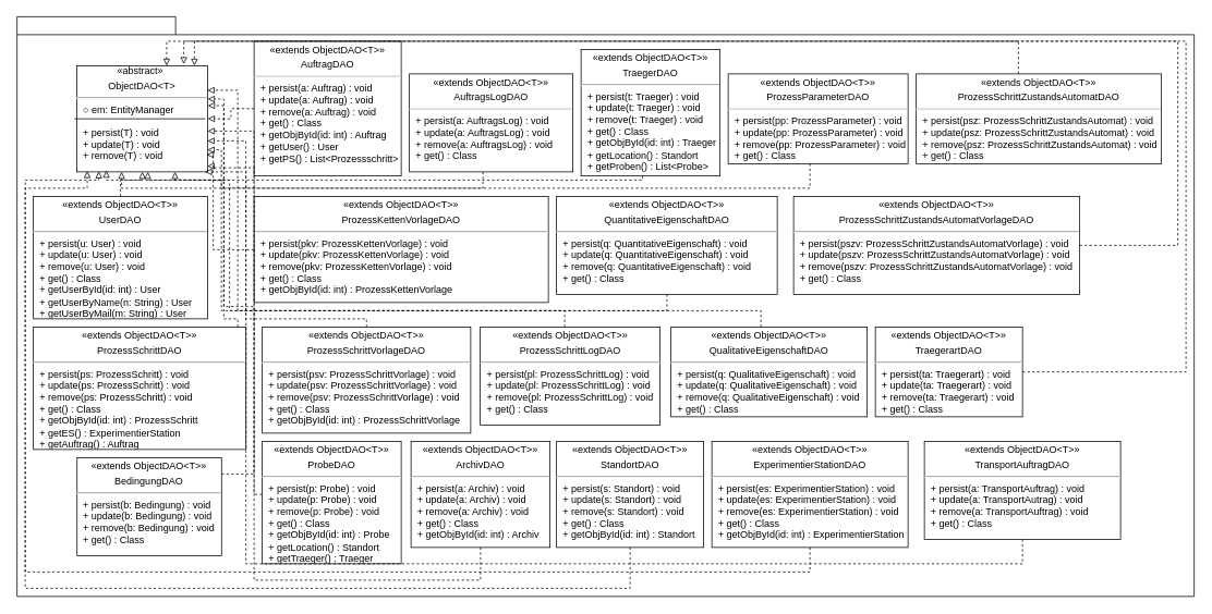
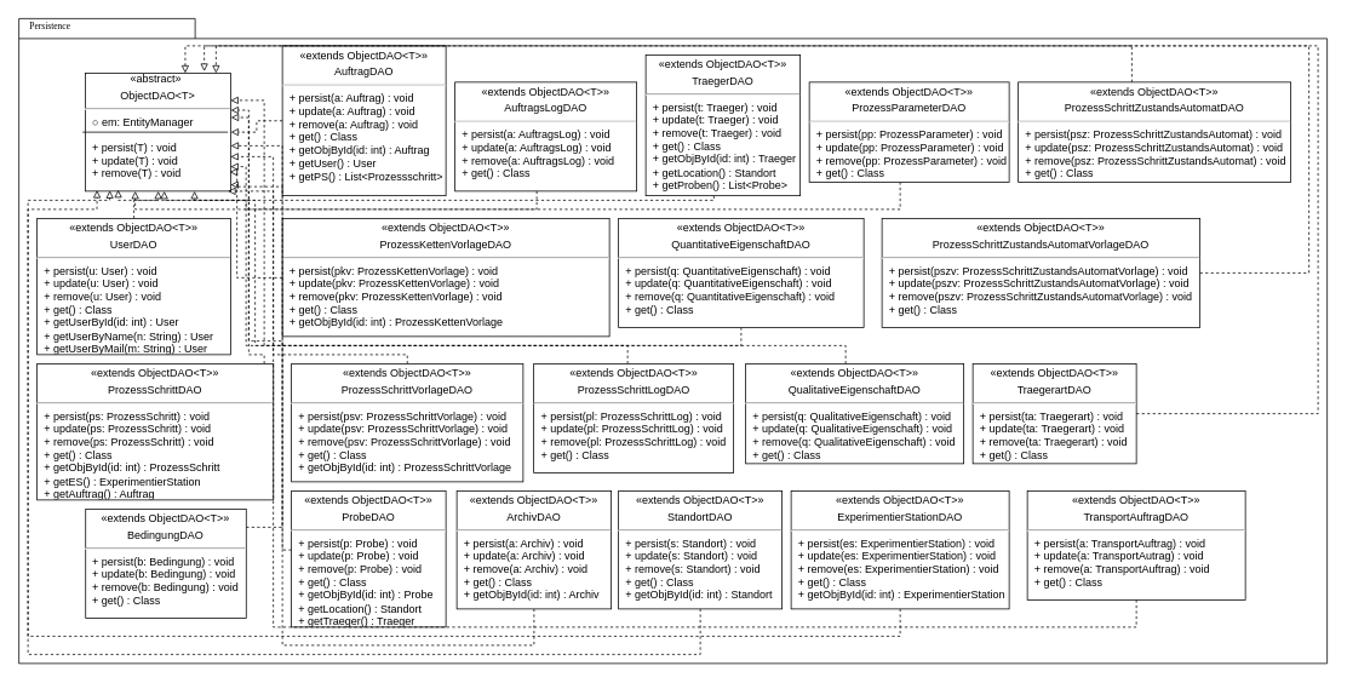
+ <mxCell id="3" value="Persistence" style="text;html=1;align=left;verticalAlign=top;spacingTop=-4;fontSize=10;fontFamily=Verdana" vertex="1" parent="1"><mxGeometry x="30" y="20" width="130" height="20" as="geometry" /></mxCell>
